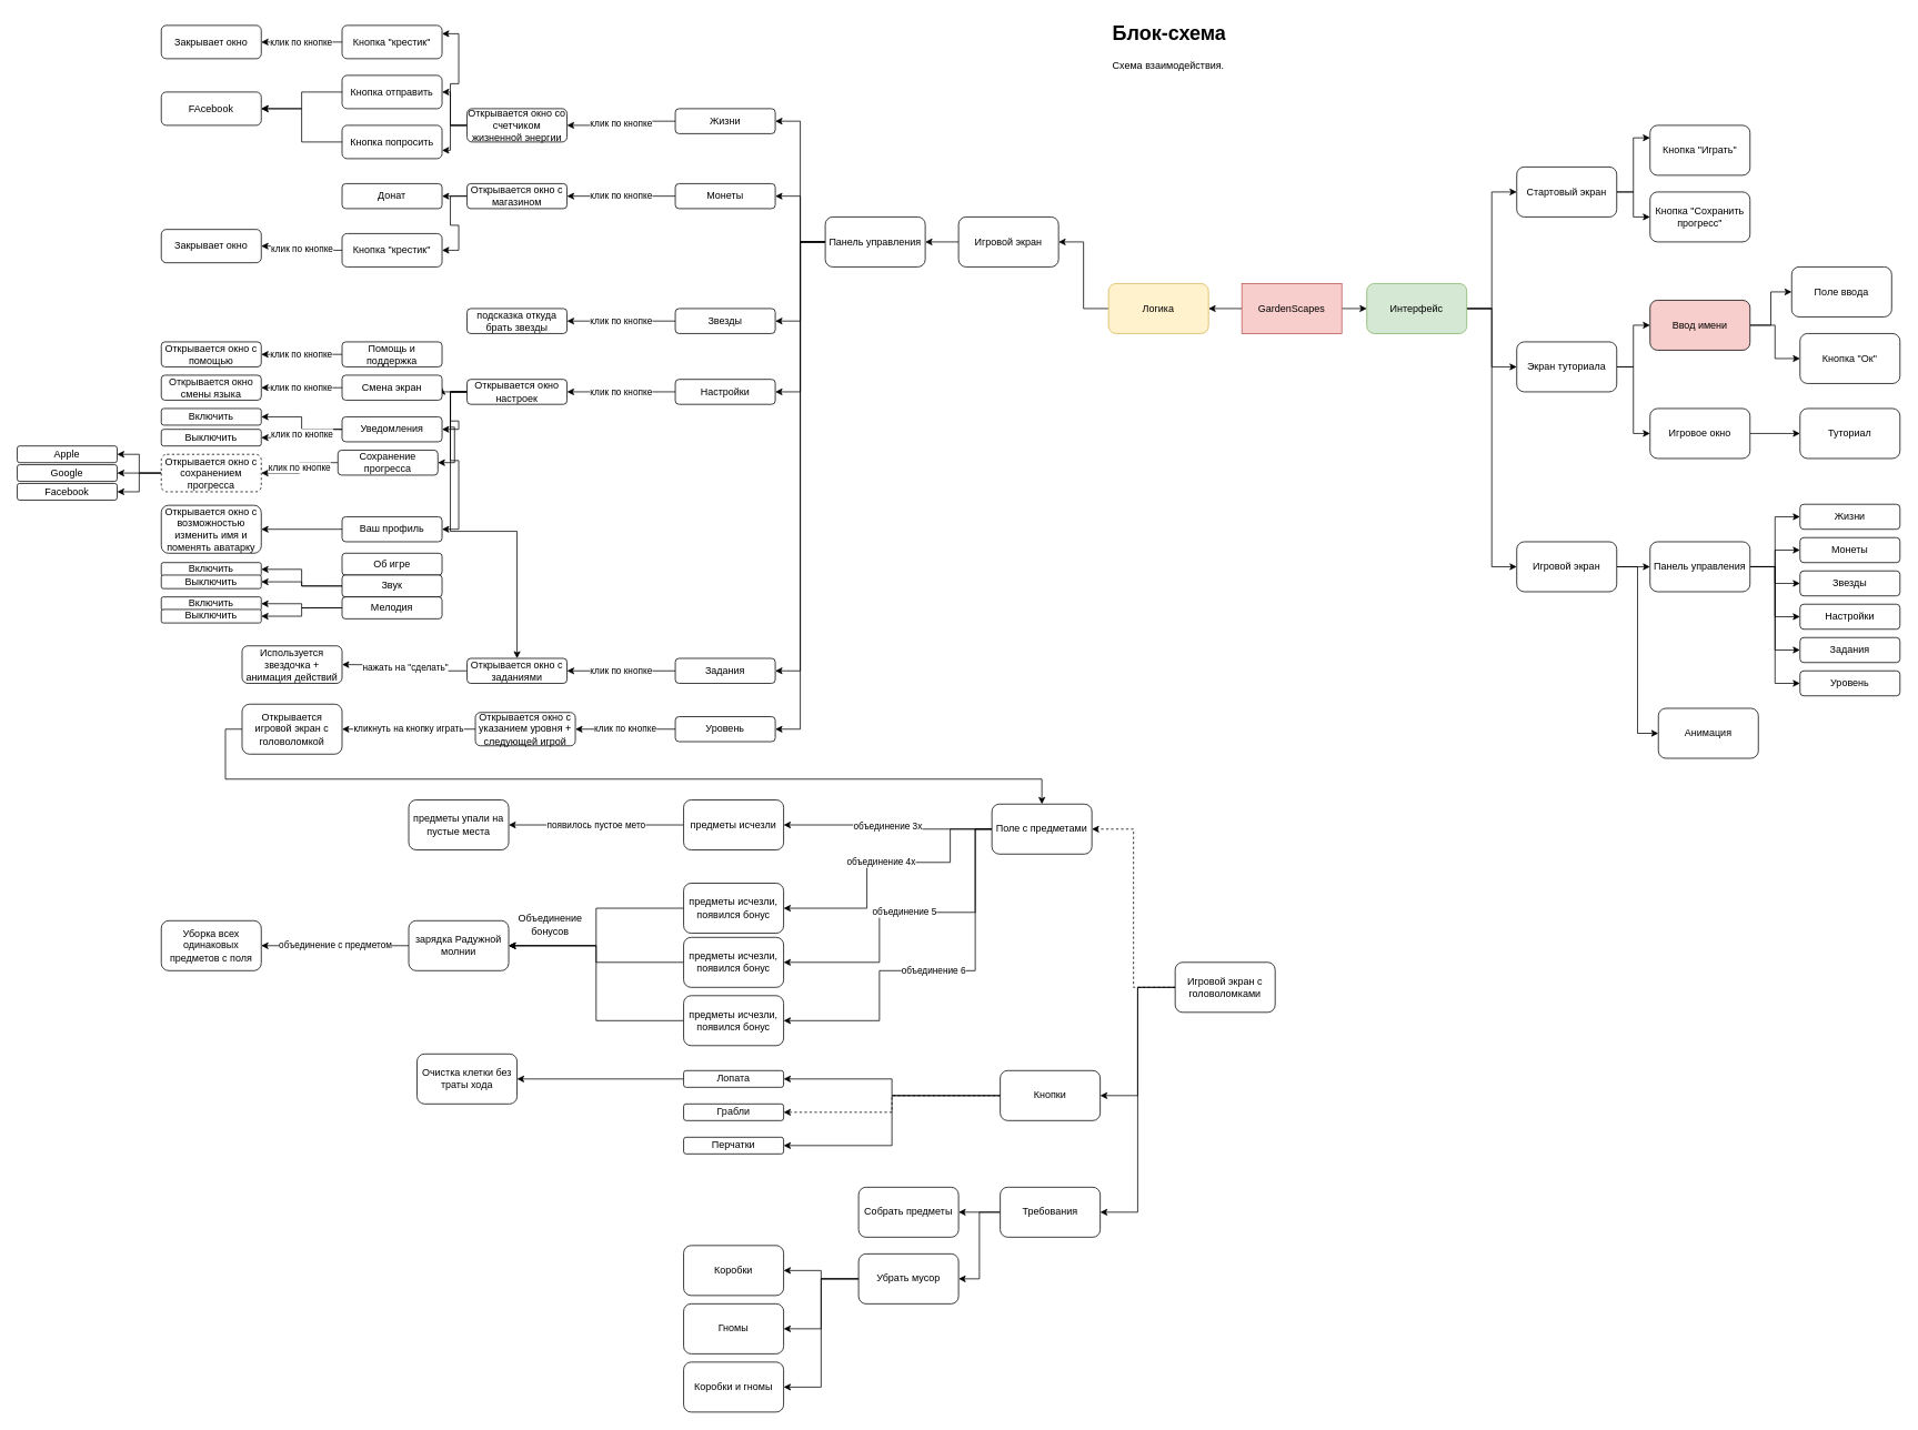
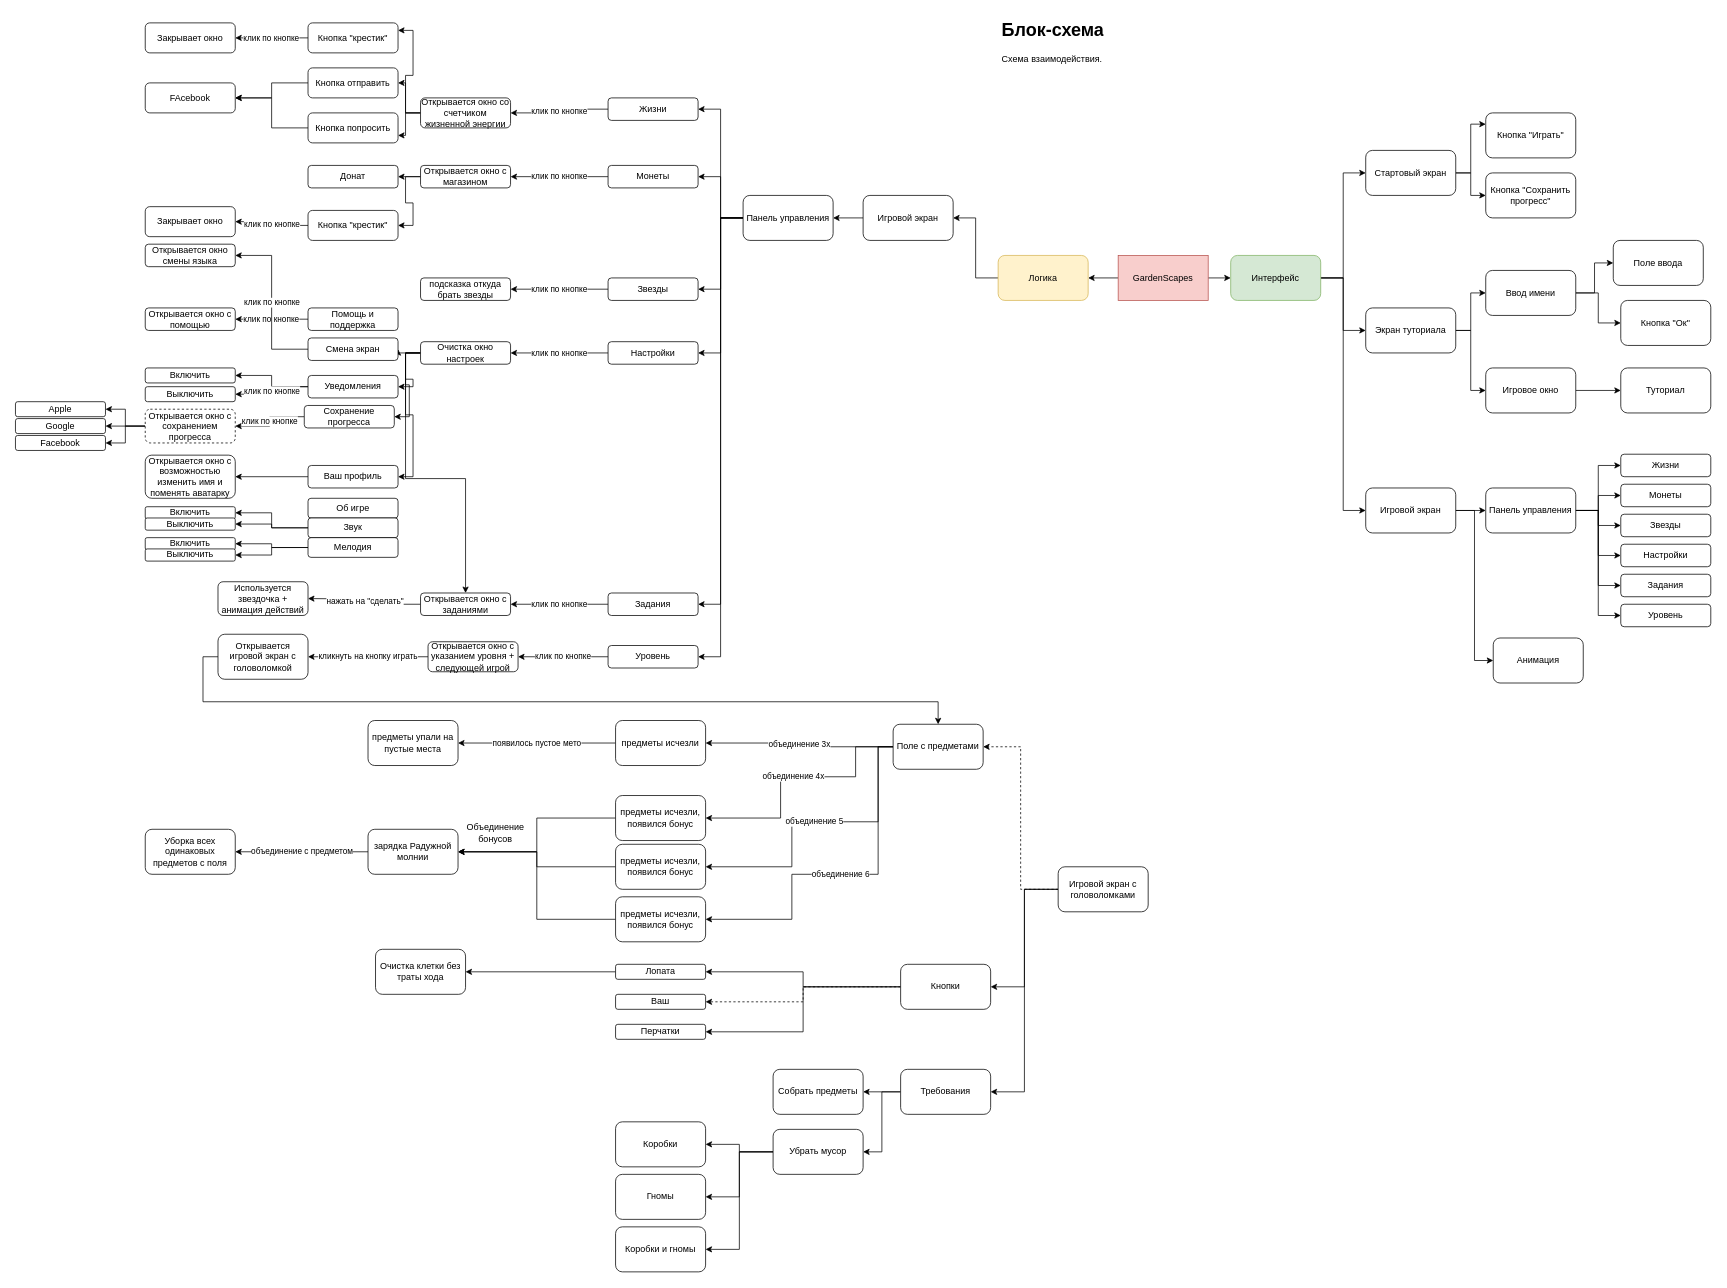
- <mxCell id="19" value="Ввод имени" style="rounded=1;whiteSpace=wrap;html=1;fillColor=#f8cecc;" parent="1" vertex="1"><mxGeometry x="1980" y="360" width="120" height="60" as="geometry" /></mxCell>
+ <mxCell id="19" value="Ввод имени" style="rounded=1;whiteSpace=wrap;html=1;" parent="1" vertex="1"><mxGeometry x="1980" y="360" width="120" height="60" as="geometry" /></mxCell>
- <mxCell id="146" value="Открывается окно смены языка" style="rounded=1;whiteSpace=wrap;html=1;" vertex="1" parent="1"><mxGeometry x="193" y="450" width="120" height="30" as="geometry" /></mxCell>
+ <mxCell id="146" value="Открывается окно смены языка" style="rounded=1;whiteSpace=wrap;html=1;" vertex="1" parent="1"><mxGeometry x="193" y="325" width="120" height="30" as="geometry" /></mxCell>
- <mxCell id="90" value="Открывается окно настроек" style="rounded=1;whiteSpace=wrap;html=1;" parent="1" vertex="1"><mxGeometry x="560" y="455" width="120" height="30" as="geometry" /></mxCell>
+ <mxCell id="90" value="Очистка окно настроек" style="rounded=1;whiteSpace=wrap;html=1;" parent="1" vertex="1"><mxGeometry x="560" y="455" width="120" height="30" as="geometry" /></mxCell>
- <mxCell id="138" value="Грабли" style="rounded=1;whiteSpace=wrap;html=1;" parent="1" vertex="1"><mxGeometry x="820" y="1325" width="120" height="20" as="geometry" /></mxCell>
+ <mxCell id="138" value="Ваш" style="rounded=1;whiteSpace=wrap;html=1;" parent="1" vertex="1"><mxGeometry x="820" y="1325" width="120" height="20" as="geometry" /></mxCell>
